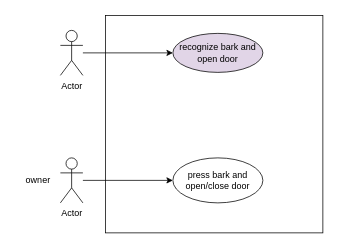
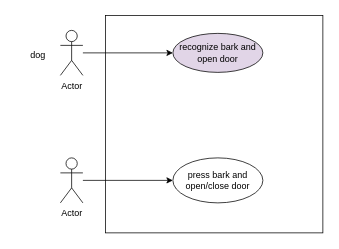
+ <mxCell id="7" value="dog" style="text;html=1;align=center;verticalAlign=middle;resizable=0;points=[];autosize=1;strokeColor=none;fillColor=none;" vertex="1" parent="1"><mxGeometry x="30" y="58" width="40" height="30" as="geometry" /></mxCell>
- <mxCell id="8" value="owner" style="text;html=1;align=center;verticalAlign=middle;resizable=0;points=[];autosize=1;strokeColor=none;fillColor=none;" vertex="1" parent="1"><mxGeometry x="20" y="225" width="60" height="30" as="geometry" /></mxCell>
